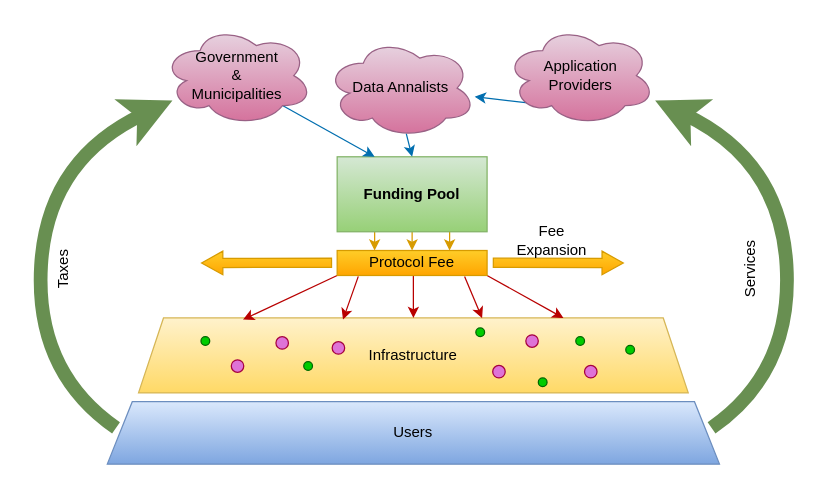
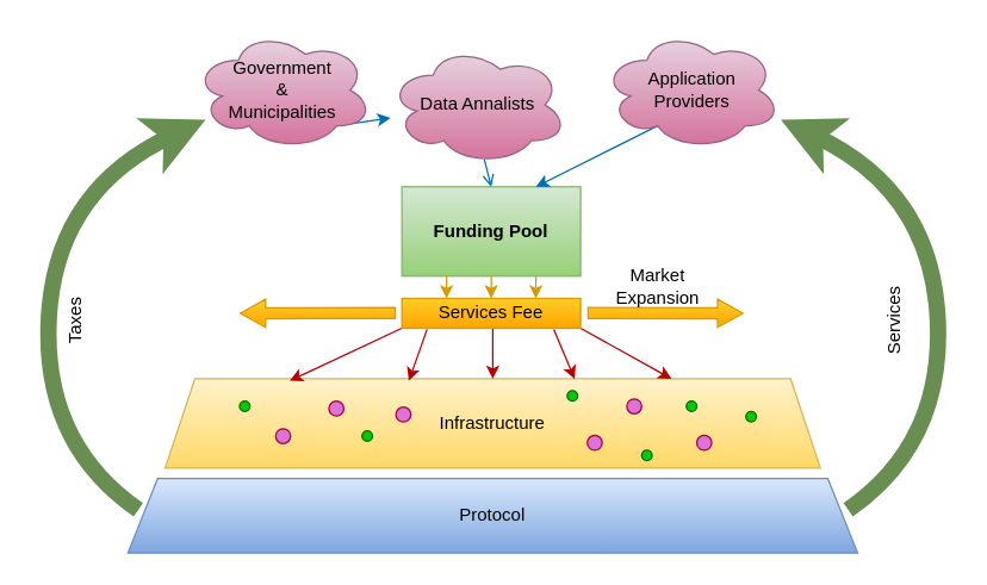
- <mxCell id="29" style="edgeStyle=none;rounded=0;orthogonalLoop=1;jettySize=auto;html=1;exitX=0.31;exitY=0.8;exitDx=0;exitDy=0;exitPerimeter=0;fillColor=#1ba1e2;strokeColor=#006EAF;" edge="1" parent="1" source="30" target="28"><mxGeometry relative="1" as="geometry" /></mxCell>
+ <mxCell id="29" style="edgeStyle=none;rounded=0;orthogonalLoop=1;jettySize=auto;html=1;exitX=0.31;exitY=0.8;exitDx=0;exitDy=0;exitPerimeter=0;entryX=0.75;entryY=0;entryDx=0;entryDy=0;fillColor=#1ba1e2;strokeColor=#006EAF;" edge="1" parent="1" source="30" target="24"><mxGeometry relative="1" as="geometry" /></mxCell>
- <mxCell id="25" style="edgeStyle=none;rounded=0;orthogonalLoop=1;jettySize=auto;html=1;exitX=0.8;exitY=0.8;exitDx=0;exitDy=0;exitPerimeter=0;entryX=0.25;entryY=0;entryDx=0;entryDy=0;fillColor=#1ba1e2;strokeColor=#006EAF;" edge="1" parent="1" source="26" target="24"><mxGeometry relative="1" as="geometry" /></mxCell>
+ <mxCell id="25" style="edgeStyle=none;rounded=0;orthogonalLoop=1;jettySize=auto;html=1;exitX=0.8;exitY=0.8;exitDx=0;exitDy=0;exitPerimeter=0;fillColor=#1ba1e2;strokeColor=#006EAF;" edge="1" parent="1" source="26" target="28"><mxGeometry relative="1" as="geometry" /></mxCell>
- <mxCell id="27" style="edgeStyle=none;rounded=0;orthogonalLoop=1;jettySize=auto;html=1;exitX=0.536;exitY=0.955;exitDx=0;exitDy=0;exitPerimeter=0;entryX=0.5;entryY=0;entryDx=0;entryDy=0;fillColor=#1ba1e2;strokeColor=#006EAF;" edge="1" parent="1" source="28" target="24"><mxGeometry relative="1" as="geometry" /></mxCell>
+ <mxCell id="27" style="edgeStyle=none;rounded=0;orthogonalLoop=1;jettySize=auto;html=1;exitX=0.536;exitY=0.955;exitDx=0;exitDy=0;exitPerimeter=0;entryX=0.5;entryY=0;entryDx=0;entryDy=0;fillColor=#1ba1e2;strokeColor=#006EAF;endArrow=open;" edge="1" parent="1" source="28" target="24"><mxGeometry relative="1" as="geometry" /></mxCell>
- <mxCell id="38" value="Fee &lt;br&gt;Expansion" style="text;html=1;strokeColor=none;fillColor=none;align=center;verticalAlign=middle;whiteSpace=wrap;rounded=0;" vertex="1" parent="1"><mxGeometry x="386" y="177" width="110" height="30" as="geometry" /></mxCell>
+ <mxCell id="38" value="Market &lt;br&gt;Expansion" style="text;html=1;strokeColor=none;fillColor=none;align=center;verticalAlign=middle;whiteSpace=wrap;rounded=0;" vertex="1" parent="1"><mxGeometry x="386" y="177" width="110" height="30" as="geometry" /></mxCell>
- <mxCell id="35" value="Protocol Fee" style="rounded=0;whiteSpace=wrap;html=1;fillColor=#ffcd28;gradientColor=#ffa500;strokeColor=#d79b00;" vertex="1" parent="1"><mxGeometry x="269" y="200" width="120" height="20" as="geometry" /></mxCell>
+ <mxCell id="35" value="Services Fee" style="rounded=0;whiteSpace=wrap;html=1;fillColor=#ffcd28;gradientColor=#ffa500;strokeColor=#d79b00;" vertex="1" parent="1"><mxGeometry x="269" y="200" width="120" height="20" as="geometry" /></mxCell>
- <mxCell id="15" value="Users" style="shape=trapezoid;perimeter=trapezoidPerimeter;whiteSpace=wrap;html=1;fixedSize=1;fillColor=#dae8fc;gradientColor=#7ea6e0;strokeColor=#6c8ebf;" vertex="1" parent="1"><mxGeometry x="85" y="321" width="490" height="50" as="geometry" /></mxCell>
+ <mxCell id="15" value="Protocol" style="shape=trapezoid;perimeter=trapezoidPerimeter;whiteSpace=wrap;html=1;fixedSize=1;fillColor=#dae8fc;gradientColor=#7ea6e0;strokeColor=#6c8ebf;" vertex="1" parent="1"><mxGeometry x="85" y="321" width="490" height="50" as="geometry" /></mxCell>
